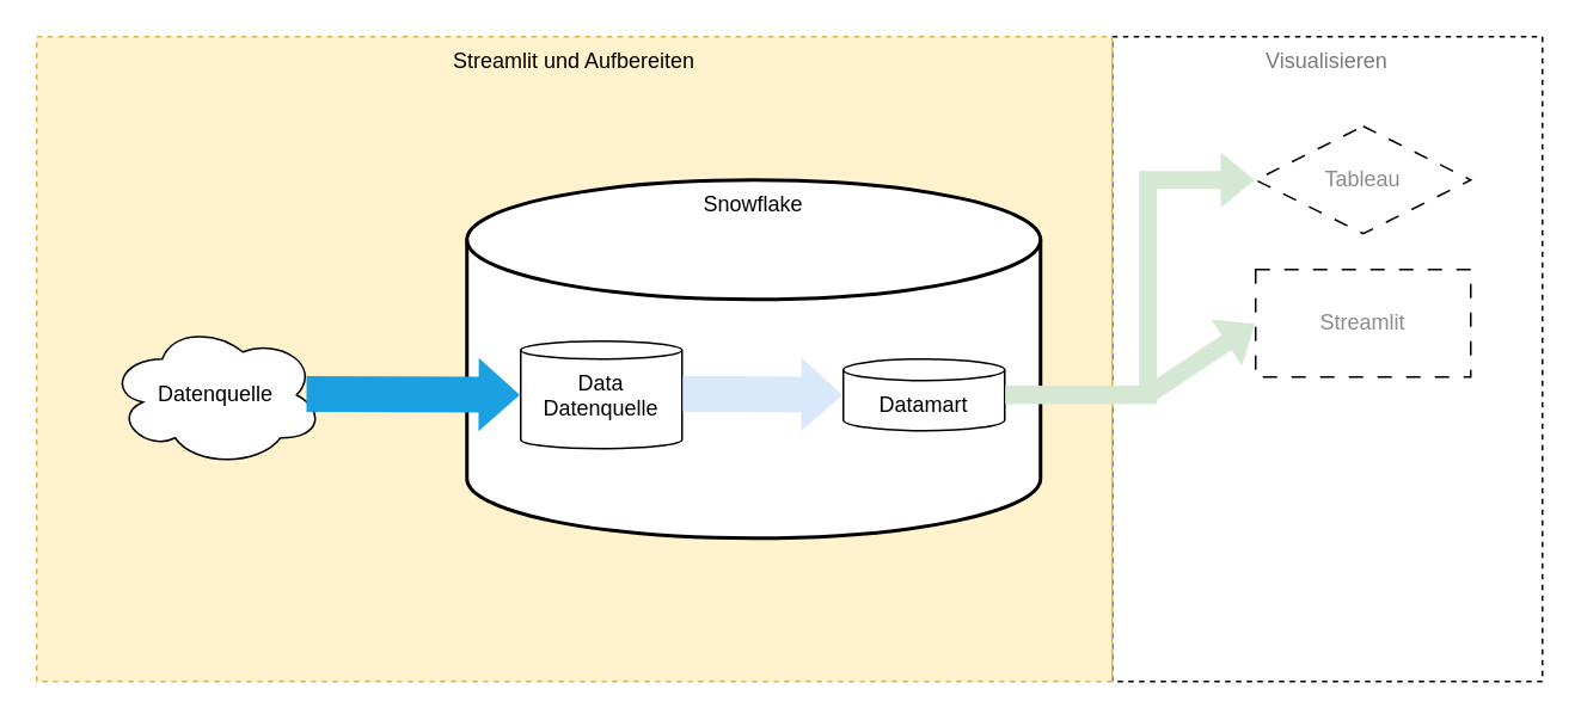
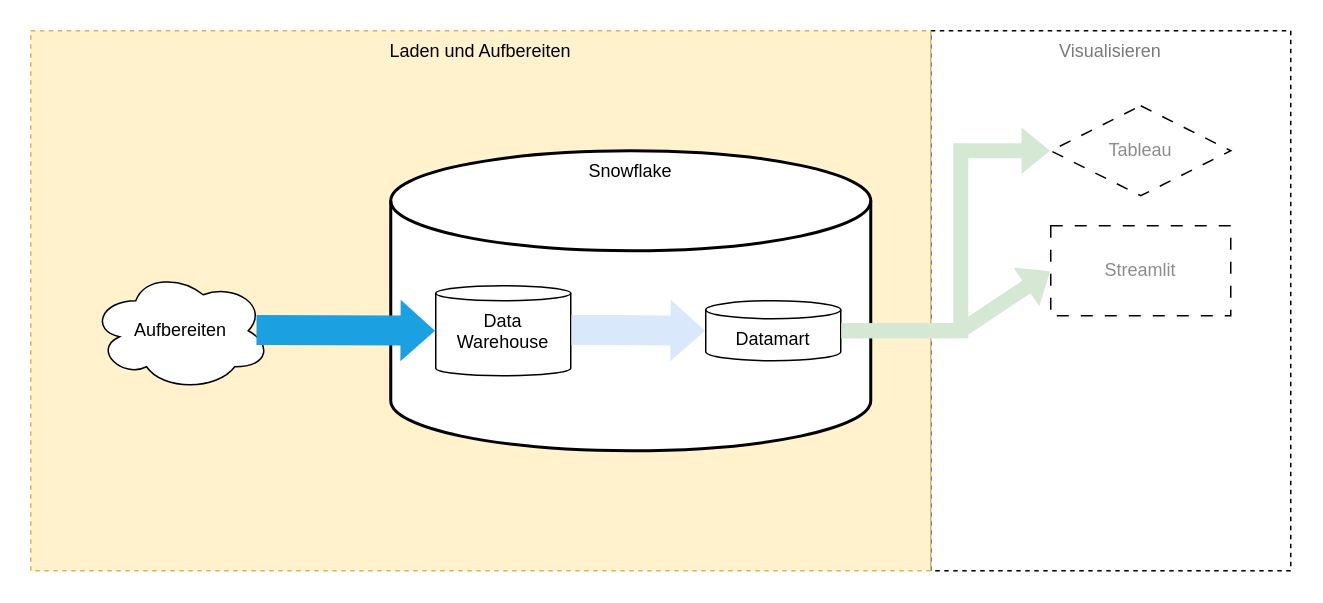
- <mxCell id="3" value="Streamlit und Aufbereiten" style="rounded=0;whiteSpace=wrap;html=1;dashed=1;verticalAlign=top;fillColor=#fff2cc;strokeColor=#d6b656;" parent="1" vertex="1"><mxGeometry x="20" y="20" width="600" height="360" as="geometry" /></mxCell>
+ <mxCell id="3" value="Laden und Aufbereiten" style="rounded=0;whiteSpace=wrap;html=1;dashed=1;verticalAlign=top;fillColor=#fff2cc;strokeColor=#d6b656;" parent="1" vertex="1"><mxGeometry x="20" y="20" width="600" height="360" as="geometry" /></mxCell>
- <mxCell id="4" value="Datenquelle" style="ellipse;shape=cloud;whiteSpace=wrap;html=1;" parent="1" vertex="1"><mxGeometry x="60" y="180" width="120" height="80" as="geometry" /></mxCell>
+ <mxCell id="4" value="Aufbereiten" style="ellipse;shape=cloud;whiteSpace=wrap;html=1;" parent="1" vertex="1"><mxGeometry x="60" y="180" width="120" height="80" as="geometry" /></mxCell>
- <mxCell id="6" value="Data Datenquelle" style="shape=cylinder3;whiteSpace=wrap;html=1;boundedLbl=1;backgroundOutline=1;size=5;verticalAlign=top;" parent="1" vertex="1"><mxGeometry x="290" y="190" width="90" height="60" as="geometry" /></mxCell>
+ <mxCell id="6" value="Data Warehouse" style="shape=cylinder3;whiteSpace=wrap;html=1;boundedLbl=1;backgroundOutline=1;size=5;verticalAlign=top;" parent="1" vertex="1"><mxGeometry x="290" y="190" width="90" height="60" as="geometry" /></mxCell>
